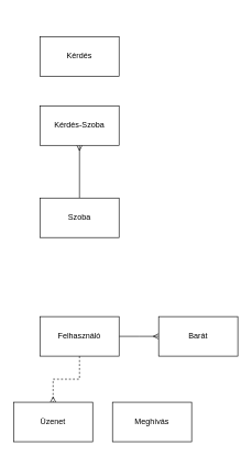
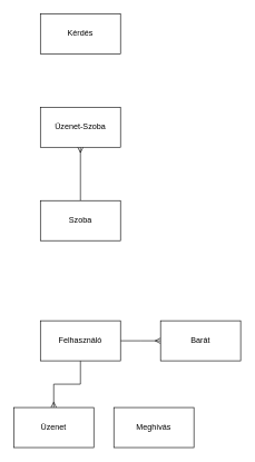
- <mxCell id="10" value="Kérdés" style="rounded=0;whiteSpace=wrap;html=1;" vertex="1" parent="1"><mxGeometry x="60" y="55" width="120" height="60" as="geometry" /></mxCell>
+ <mxCell id="10" value="Kérdés" style="rounded=0;whiteSpace=wrap;html=1;" vertex="1" parent="1"><mxGeometry x="60" y="20" width="120" height="60" as="geometry" /></mxCell>
- <mxCell id="11" value="Kérdés-Szoba" style="rounded=0;whiteSpace=wrap;html=1;" vertex="1" parent="1"><mxGeometry x="60" y="160" width="120" height="60" as="geometry" /></mxCell>
+ <mxCell id="11" value="Üzenet-Szoba" style="rounded=0;whiteSpace=wrap;html=1;" vertex="1" parent="1"><mxGeometry x="60" y="160" width="120" height="60" as="geometry" /></mxCell>
- <mxCell id="2" style="edgeStyle=orthogonalEdgeStyle;rounded=0;orthogonalLoop=1;jettySize=auto;html=1;entryX=0.5;entryY=0;entryDx=0;entryDy=0;endArrow=ERmany;endFill=0;dashed=1;" edge="1" parent="1" source="4" target="9"><mxGeometry relative="1" as="geometry" /></mxCell>
+ <mxCell id="2" style="edgeStyle=orthogonalEdgeStyle;rounded=0;orthogonalLoop=1;jettySize=auto;html=1;entryX=0.5;entryY=0;entryDx=0;entryDy=0;endArrow=ERmany;endFill=0;" edge="1" parent="1" source="4" target="9"><mxGeometry relative="1" as="geometry" /></mxCell>
